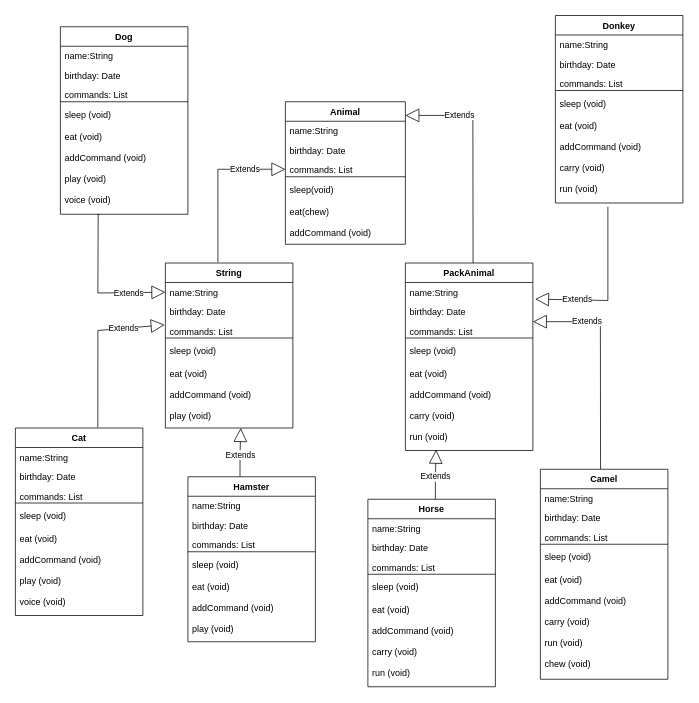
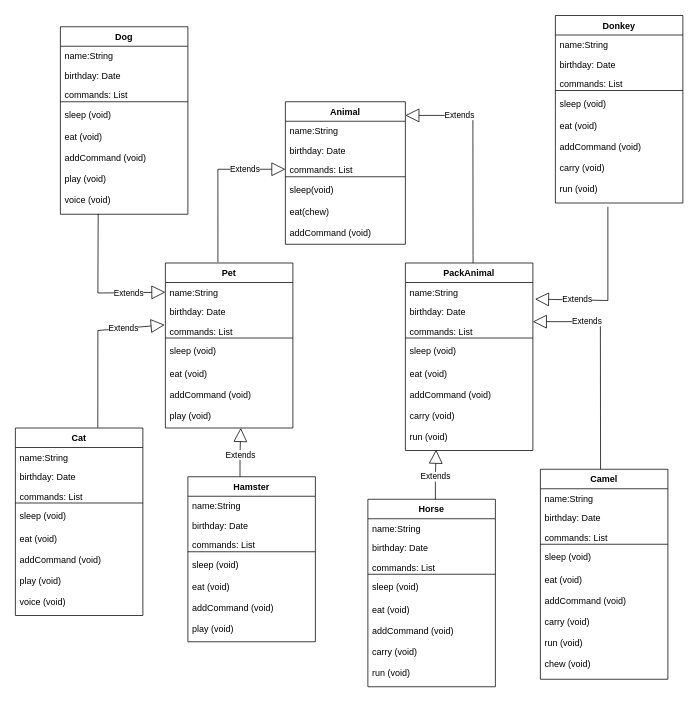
- <mxCell id="14" value="String" style="swimlane;fontStyle=1;align=center;verticalAlign=top;childLayout=stackLayout;horizontal=1;startSize=26;horizontalStack=0;resizeParent=1;resizeParentMax=0;resizeLast=0;collapsible=1;marginBottom=0;" parent="1" vertex="1"><mxGeometry x="220" y="350" width="170" height="220" as="geometry" /></mxCell>
+ <mxCell id="14" value="Pet" style="swimlane;fontStyle=1;align=center;verticalAlign=top;childLayout=stackLayout;horizontal=1;startSize=26;horizontalStack=0;resizeParent=1;resizeParentMax=0;resizeLast=0;collapsible=1;marginBottom=0;" parent="1" vertex="1"><mxGeometry x="220" y="350" width="170" height="220" as="geometry" /></mxCell>
